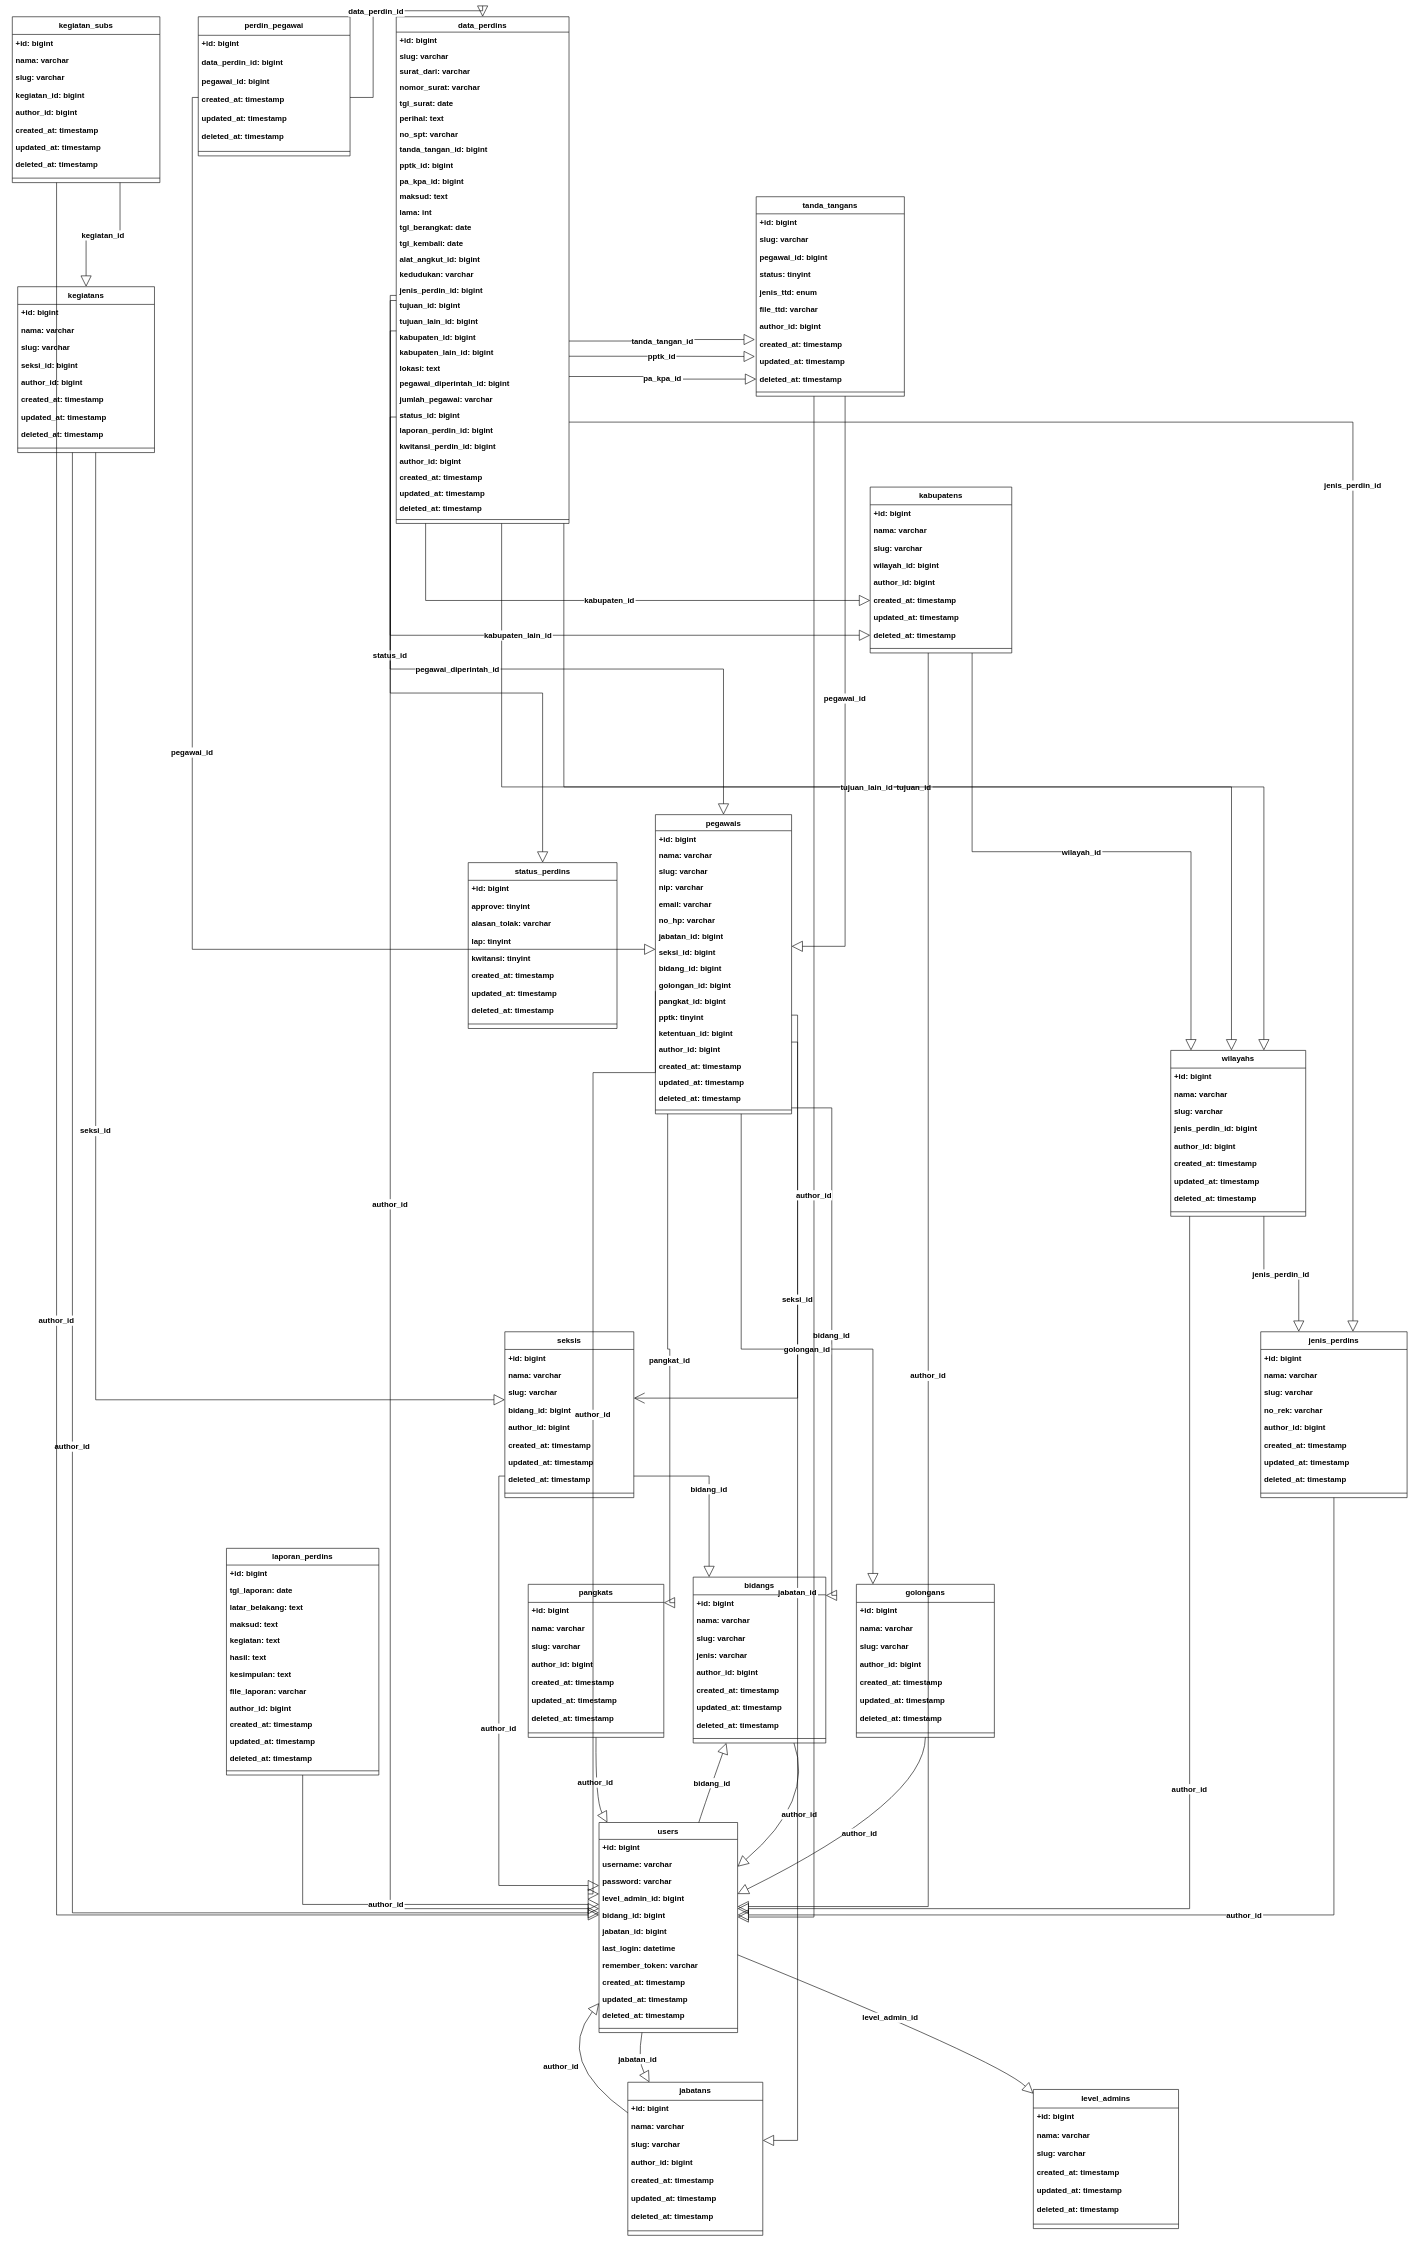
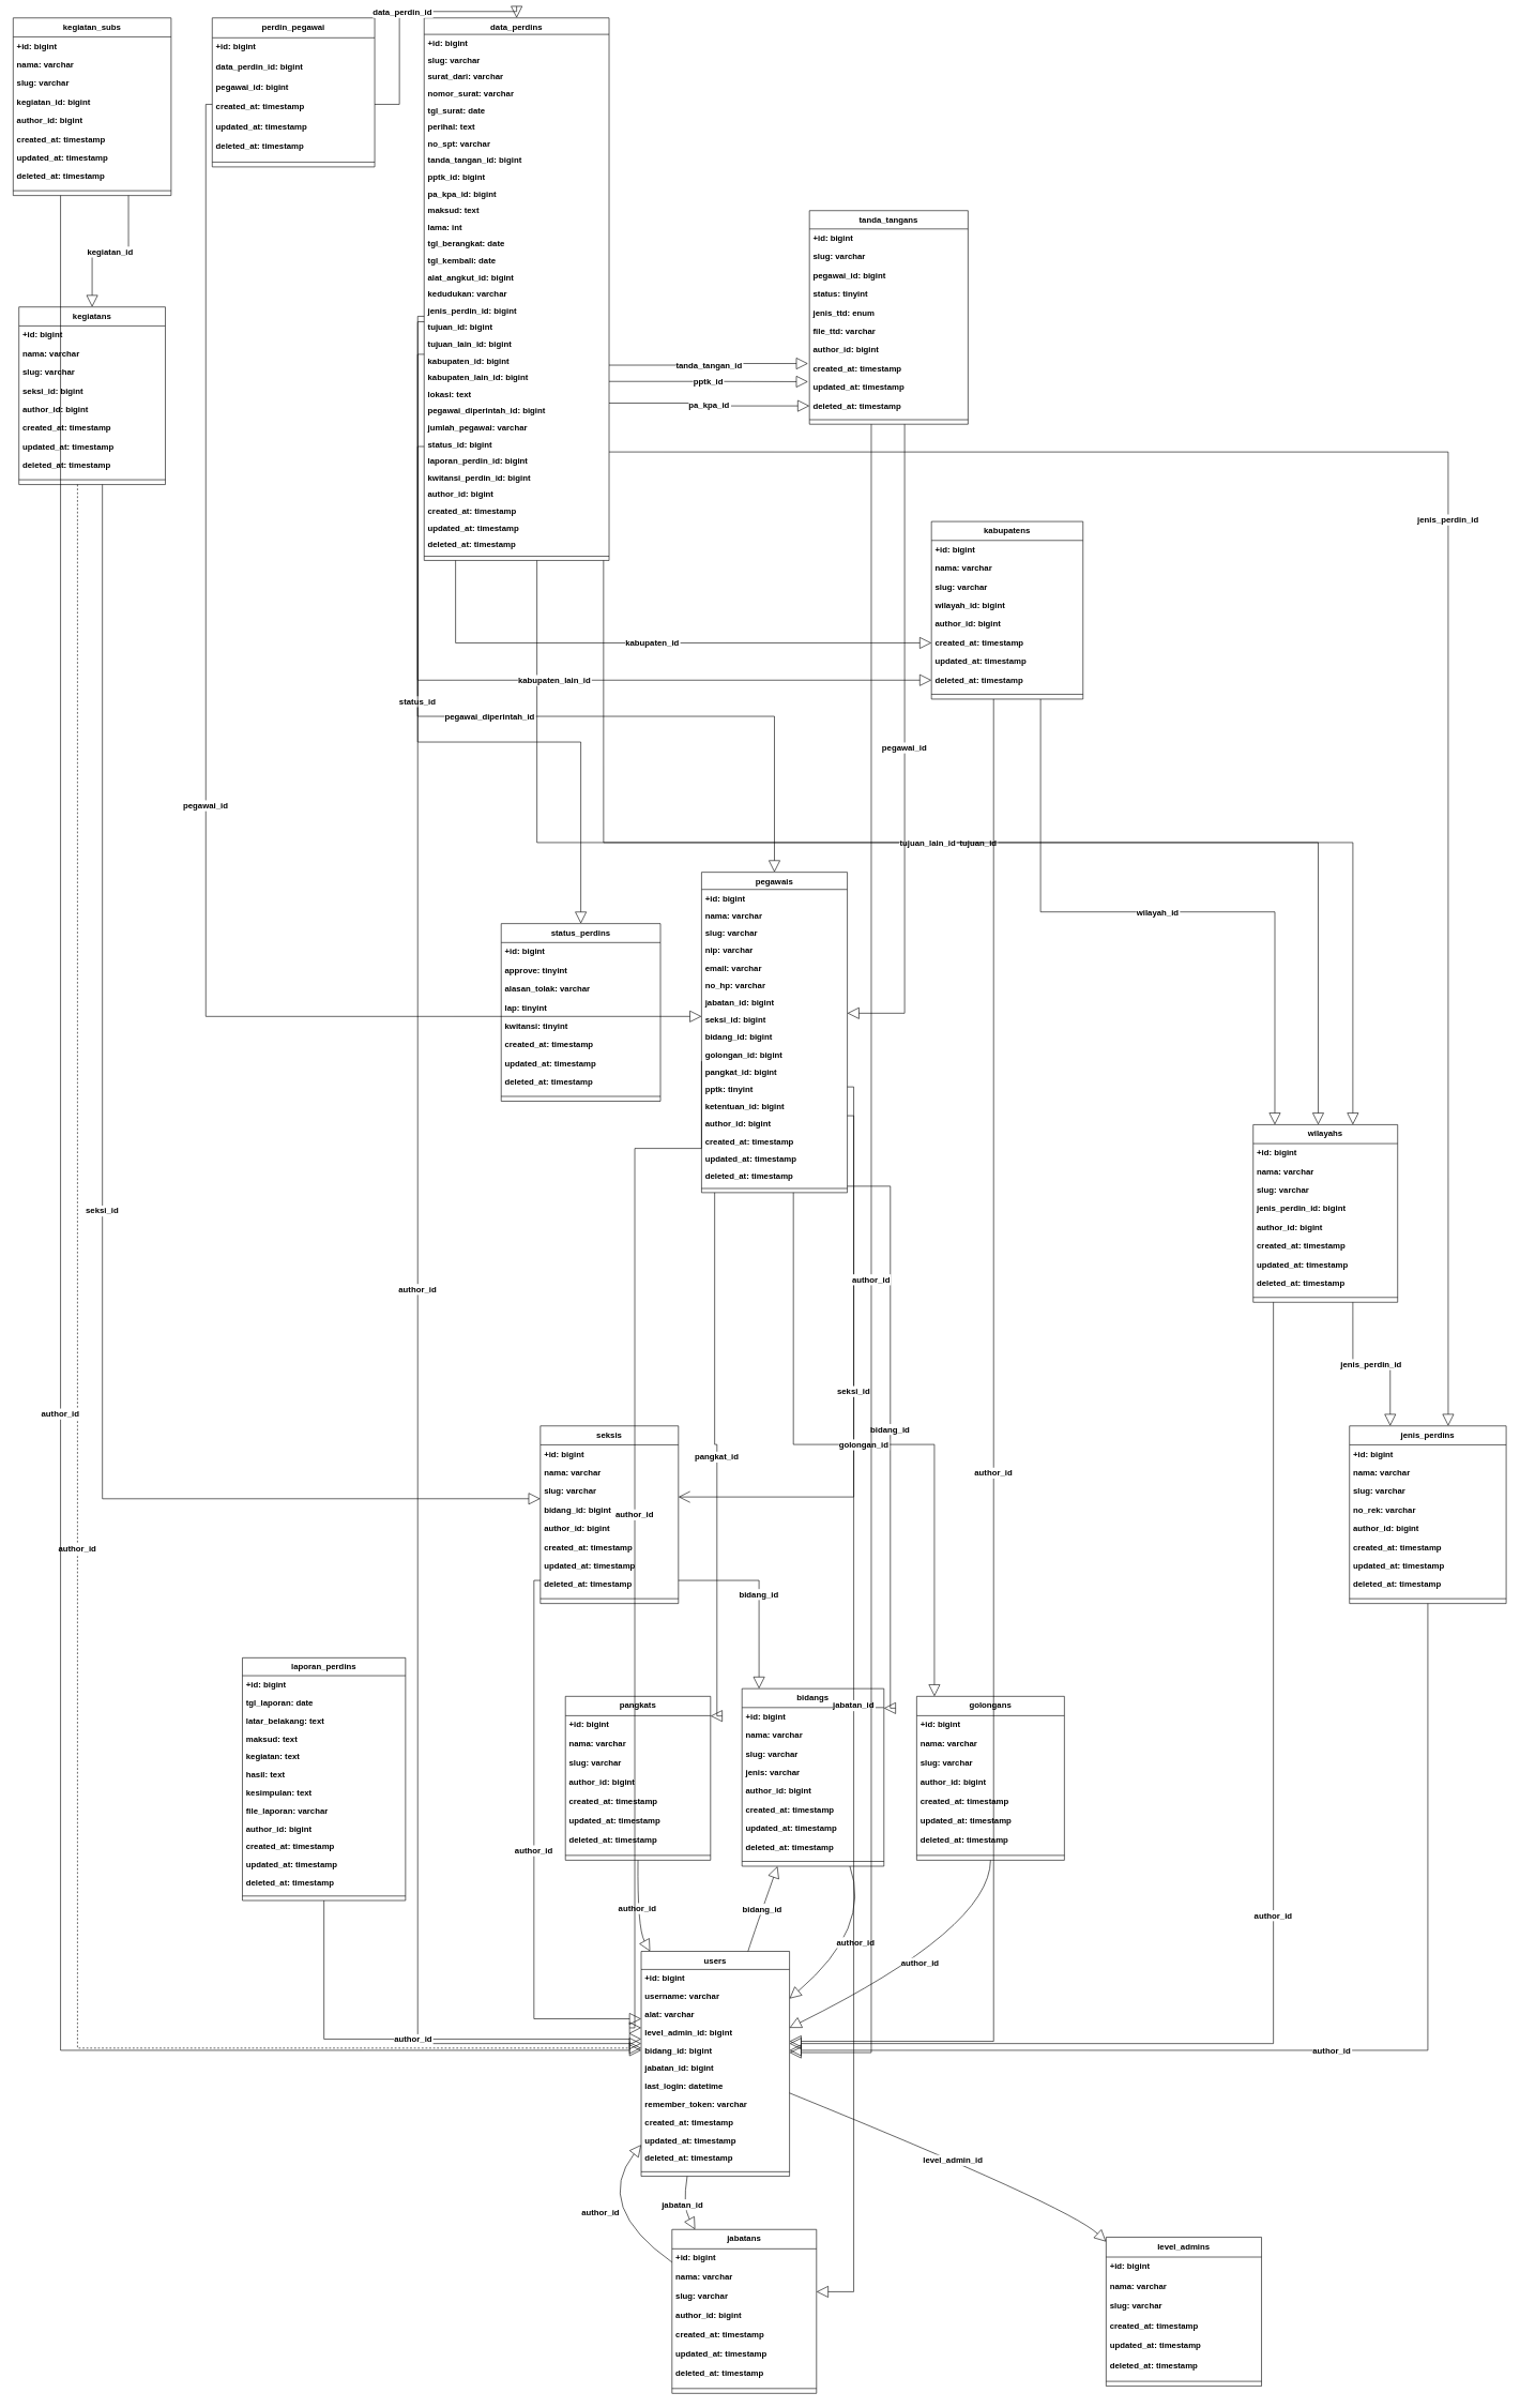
- <mxCell id="234" value="author_id" style="startArrow=none;endArrow=block;endSize=16;endFill=0;exitX=0.4;exitY=1;entryX=0;entryY=0.43;rounded=0;edgeStyle=orthogonalEdgeStyle;fontStyle=1;fontSize=13;" edge="1" parent="1" source="83" target="193"><mxGeometry relative="1" as="geometry" /></mxCell>
+ <mxCell id="234" value="author_id" style="startArrow=none;endArrow=block;endSize=16;endFill=0;exitX=0.4;exitY=1;entryX=0;entryY=0.43;rounded=0;edgeStyle=orthogonalEdgeStyle;fontStyle=1;fontSize=13;dashed=1;" edge="1" parent="1" source="83" target="193"><mxGeometry relative="1" as="geometry" /></mxCell>
- <mxCell id="196" value="password: varchar" style="text;strokeColor=none;fillColor=none;align=left;verticalAlign=top;spacingLeft=4;spacingRight=4;overflow=hidden;rotatable=0;points=[[0,0.5],[1,0.5]];portConstraint=eastwest;fontStyle=1;fontSize=13;" vertex="1" parent="193"><mxGeometry y="84.16" width="231" height="28" as="geometry" /></mxCell>
+ <mxCell id="196" value="alat: varchar" style="text;strokeColor=none;fillColor=none;align=left;verticalAlign=top;spacingLeft=4;spacingRight=4;overflow=hidden;rotatable=0;points=[[0,0.5],[1,0.5]];portConstraint=eastwest;fontStyle=1;fontSize=13;" vertex="1" parent="193"><mxGeometry y="84.16" width="231" height="28" as="geometry" /></mxCell>
